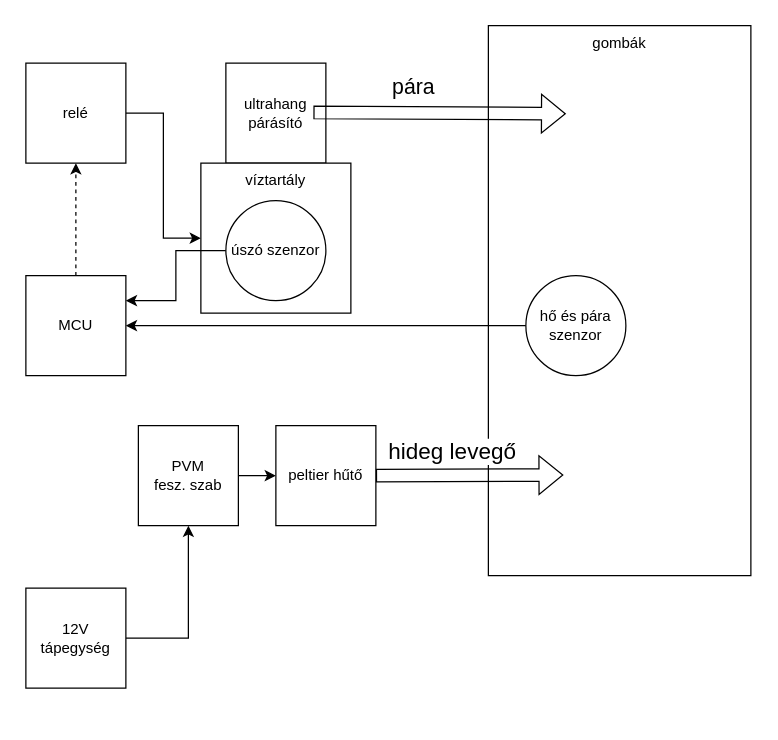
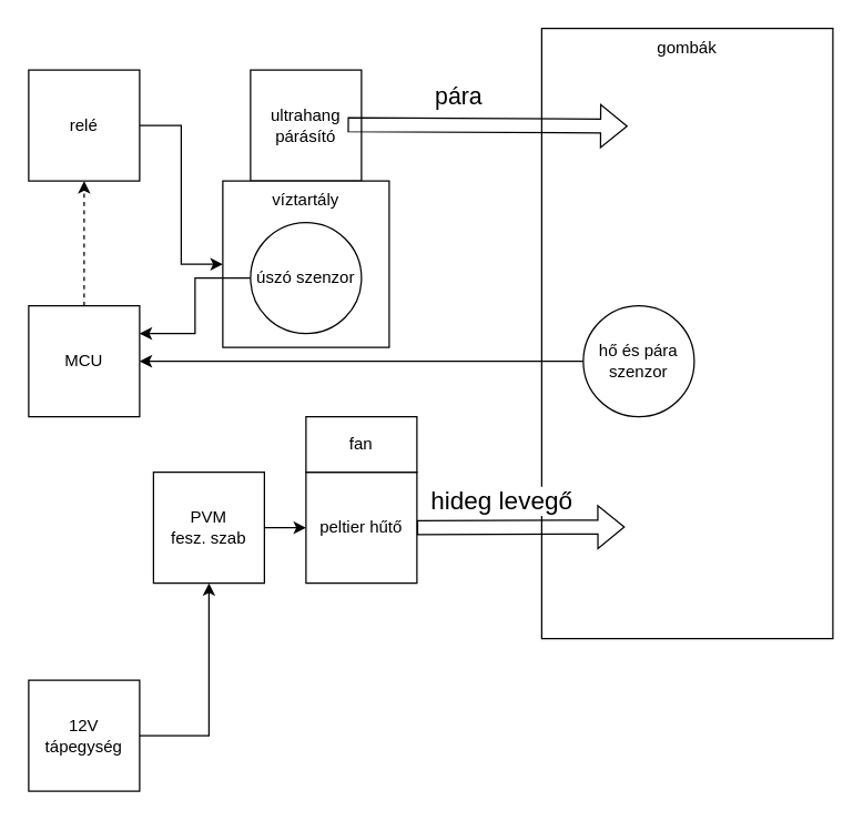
+ <mxCell id="19" value="fan" style="rounded=0;whiteSpace=wrap;html=1;" vertex="1" parent="1"><mxGeometry x="220" y="300" width="80" height="40" as="geometry" /></mxCell>
- <mxCell id="3" value="&lt;div&gt;12V tápegység&lt;/div&gt;" style="whiteSpace=wrap;html=1;aspect=fixed;" vertex="1" parent="1"><mxGeometry x="20" y="470" width="80" height="80" as="geometry" /></mxCell>
+ <mxCell id="3" value="&lt;div&gt;12V tápegység&lt;/div&gt;" style="whiteSpace=wrap;html=1;aspect=fixed;" vertex="1" parent="1"><mxGeometry x="20" y="490" width="80" height="80" as="geometry" /></mxCell>
